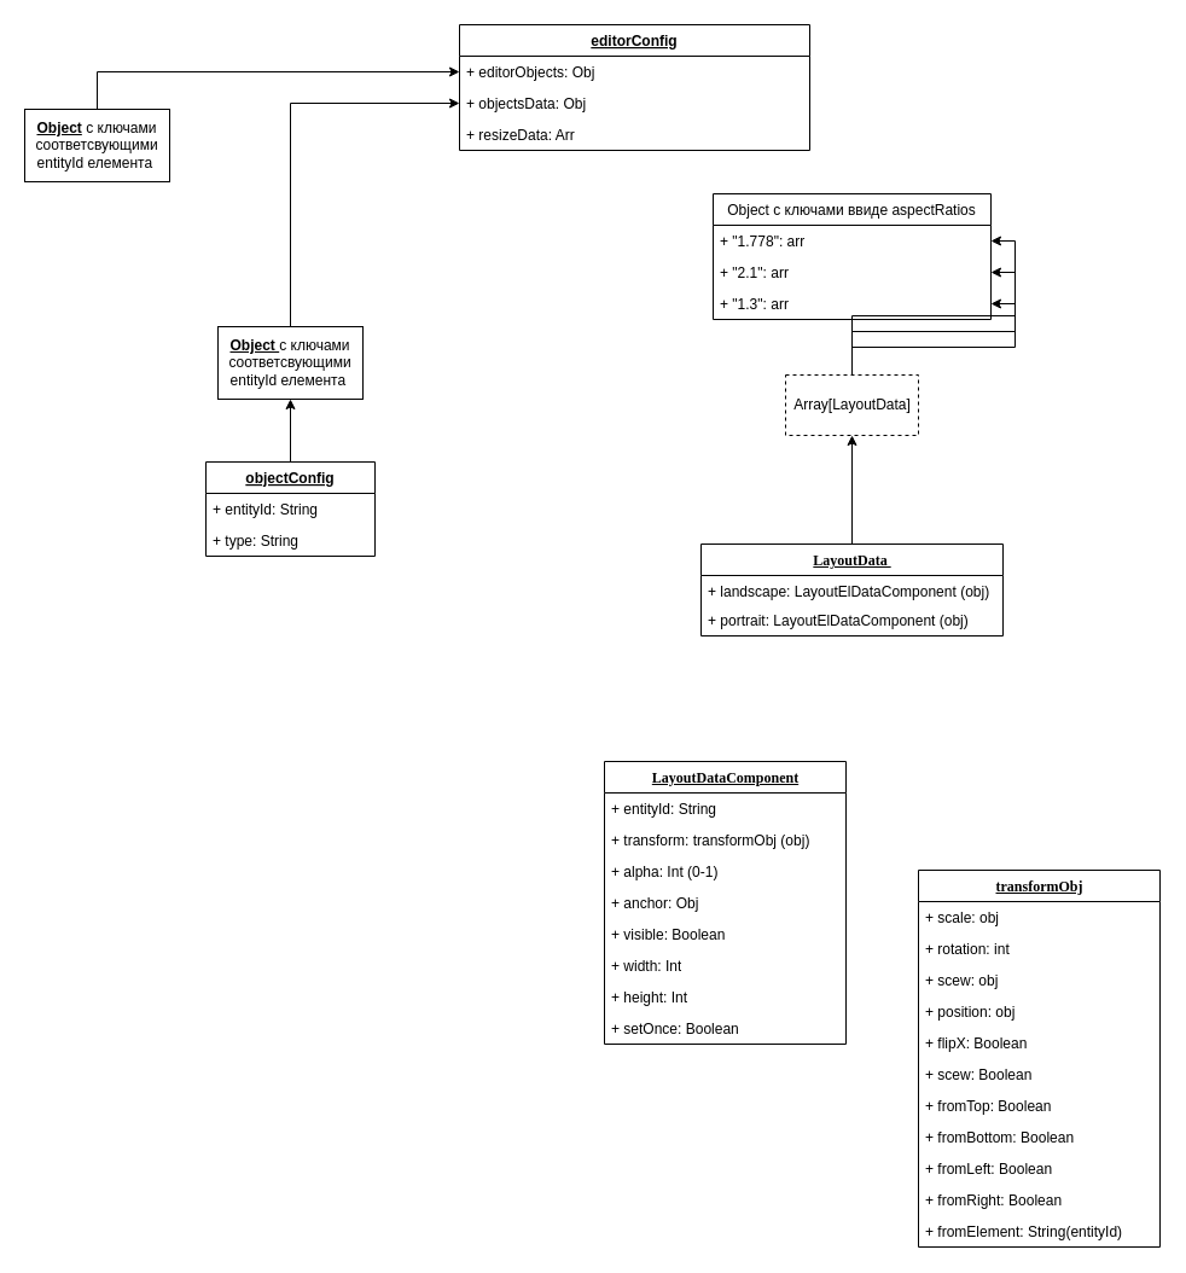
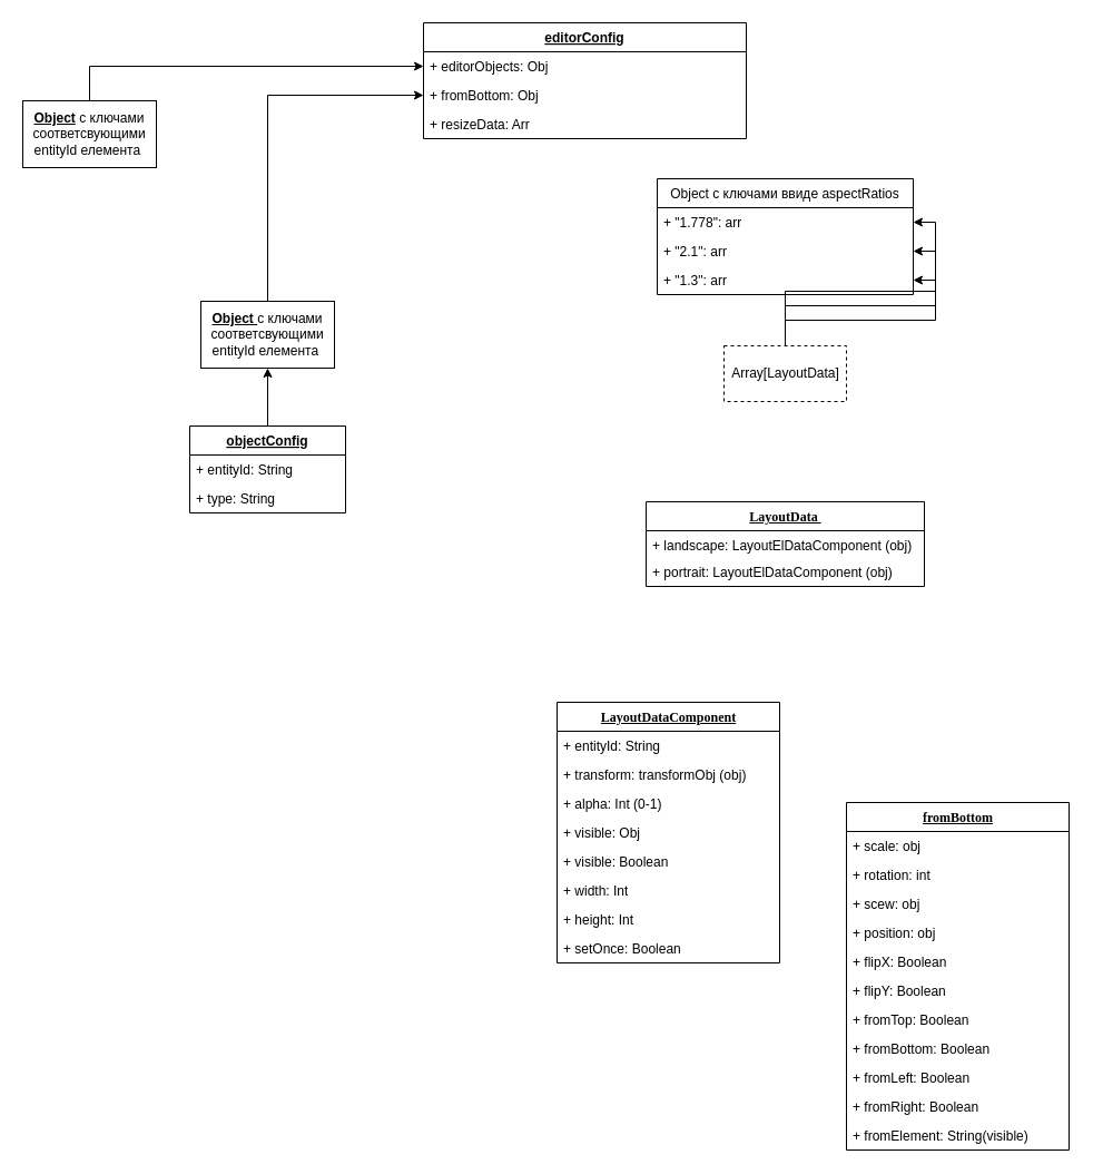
- <mxCell id="29" value="+ objectsData: Obj " style="text;strokeColor=none;fillColor=none;align=left;verticalAlign=top;spacingLeft=4;spacingRight=4;overflow=hidden;rotatable=0;points=[[0,0.5],[1,0.5]];portConstraint=eastwest;" parent="27" vertex="1"><mxGeometry y="52" width="290" height="26" as="geometry" /></mxCell>
+ <mxCell id="29" value="+ fromBottom: Obj " style="text;strokeColor=none;fillColor=none;align=left;verticalAlign=top;spacingLeft=4;spacingRight=4;overflow=hidden;rotatable=0;points=[[0,0.5],[1,0.5]];portConstraint=eastwest;" parent="27" vertex="1"><mxGeometry y="52" width="290" height="26" as="geometry" /></mxCell>
- <mxCell id="2" style="edgeStyle=orthogonalEdgeStyle;rounded=0;orthogonalLoop=1;jettySize=auto;html=1;exitX=0.5;exitY=0;exitDx=0;exitDy=0;entryX=0.5;entryY=1;entryDx=0;entryDy=0;fontColor=#000000;" parent="1" source="3" target="33" edge="1"><mxGeometry relative="1" as="geometry" /></mxCell>
- <mxCell id="15" value="&lt;u&gt;transformObj&lt;/u&gt;" style="swimlane;html=1;fontStyle=1;align=center;verticalAlign=top;childLayout=stackLayout;horizontal=1;startSize=26;horizontalStack=0;resizeParent=1;resizeLast=0;collapsible=1;marginBottom=0;swimlaneFillColor=#ffffff;rounded=0;shadow=0;comic=0;labelBackgroundColor=none;strokeWidth=1;fillColor=none;fontFamily=Verdana;fontSize=12" parent="1" vertex="1"><mxGeometry x="760" y="720" width="200" height="312" as="geometry" /></mxCell>
+ <mxCell id="15" value="&lt;u&gt;fromBottom&lt;/u&gt;" style="swimlane;html=1;fontStyle=1;align=center;verticalAlign=top;childLayout=stackLayout;horizontal=1;startSize=26;horizontalStack=0;resizeParent=1;resizeLast=0;collapsible=1;marginBottom=0;swimlaneFillColor=#ffffff;rounded=0;shadow=0;comic=0;labelBackgroundColor=none;strokeWidth=1;fillColor=none;fontFamily=Verdana;fontSize=12" parent="1" vertex="1"><mxGeometry x="760" y="720" width="200" height="312" as="geometry" /></mxCell>
- <mxCell id="10" value="+ anchor: Obj" style="text;html=1;strokeColor=none;fillColor=none;align=left;verticalAlign=top;spacingLeft=4;spacingRight=4;whiteSpace=wrap;overflow=hidden;rotatable=0;points=[[0,0.5],[1,0.5]];portConstraint=eastwest;" parent="6" vertex="1"><mxGeometry y="104" width="200" height="26" as="geometry" /></mxCell>
+ <mxCell id="10" value="+ visible: Obj" style="text;html=1;strokeColor=none;fillColor=none;align=left;verticalAlign=top;spacingLeft=4;spacingRight=4;whiteSpace=wrap;overflow=hidden;rotatable=0;points=[[0,0.5],[1,0.5]];portConstraint=eastwest;" parent="6" vertex="1"><mxGeometry y="104" width="200" height="26" as="geometry" /></mxCell>
- <mxCell id="21" value="+ scew: Boolean" style="text;html=1;strokeColor=none;fillColor=none;align=left;verticalAlign=top;spacingLeft=4;spacingRight=4;whiteSpace=wrap;overflow=hidden;rotatable=0;points=[[0,0.5],[1,0.5]];portConstraint=eastwest;" parent="15" vertex="1"><mxGeometry y="156" width="200" height="26" as="geometry" /></mxCell>
+ <mxCell id="21" value="+ flipY: Boolean" style="text;html=1;strokeColor=none;fillColor=none;align=left;verticalAlign=top;spacingLeft=4;spacingRight=4;whiteSpace=wrap;overflow=hidden;rotatable=0;points=[[0,0.5],[1,0.5]];portConstraint=eastwest;" parent="15" vertex="1"><mxGeometry y="156" width="200" height="26" as="geometry" /></mxCell>
- <mxCell id="26" value="+ fromElement: String(entityId)" style="text;html=1;strokeColor=none;fillColor=none;align=left;verticalAlign=top;spacingLeft=4;spacingRight=4;whiteSpace=wrap;overflow=hidden;rotatable=0;points=[[0,0.5],[1,0.5]];portConstraint=eastwest;" parent="15" vertex="1"><mxGeometry y="286" width="200" height="26" as="geometry" /></mxCell>
+ <mxCell id="26" value="+ fromElement: String(visible)" style="text;html=1;strokeColor=none;fillColor=none;align=left;verticalAlign=top;spacingLeft=4;spacingRight=4;whiteSpace=wrap;overflow=hidden;rotatable=0;points=[[0,0.5],[1,0.5]];portConstraint=eastwest;" parent="15" vertex="1"><mxGeometry y="286" width="200" height="26" as="geometry" /></mxCell>
